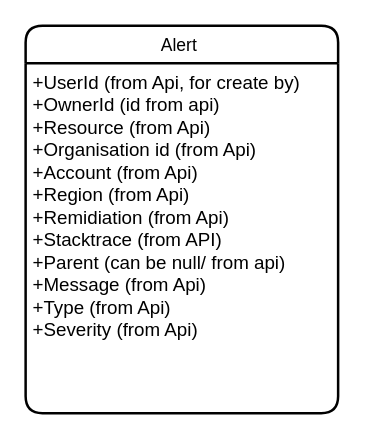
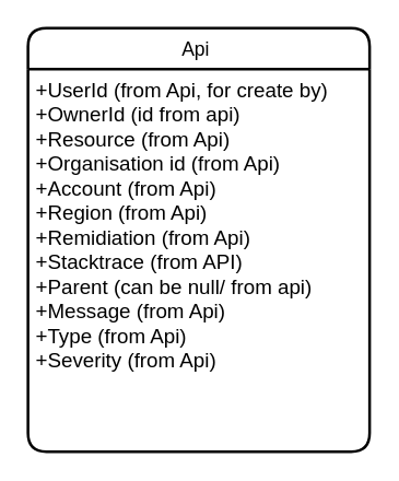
- <mxCell id="2" value="Alert " style="swimlane;childLayout=stackLayout;horizontal=1;startSize=30;horizontalStack=0;rounded=1;fontSize=14;fontStyle=0;strokeWidth=2;resizeParent=0;resizeLast=1;shadow=0;dashed=0;align=center;" vertex="1" parent="1"><mxGeometry x="20" y="20" width="250" height="310" as="geometry" /></mxCell>
+ <mxCell id="2" value="Api " style="swimlane;childLayout=stackLayout;horizontal=1;startSize=30;horizontalStack=0;rounded=1;fontSize=14;fontStyle=0;strokeWidth=2;resizeParent=0;resizeLast=1;shadow=0;dashed=0;align=center;" vertex="1" parent="1"><mxGeometry x="20" y="20" width="250" height="310" as="geometry" /></mxCell>
